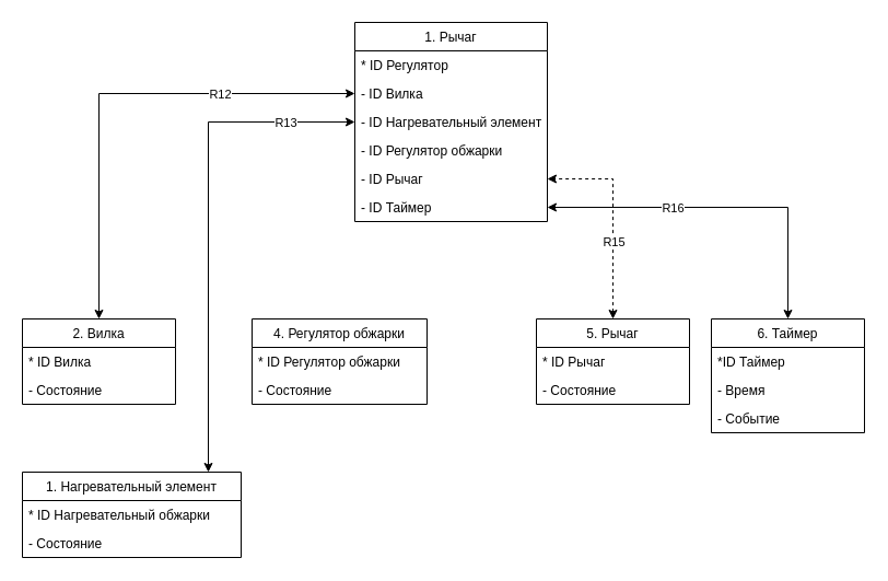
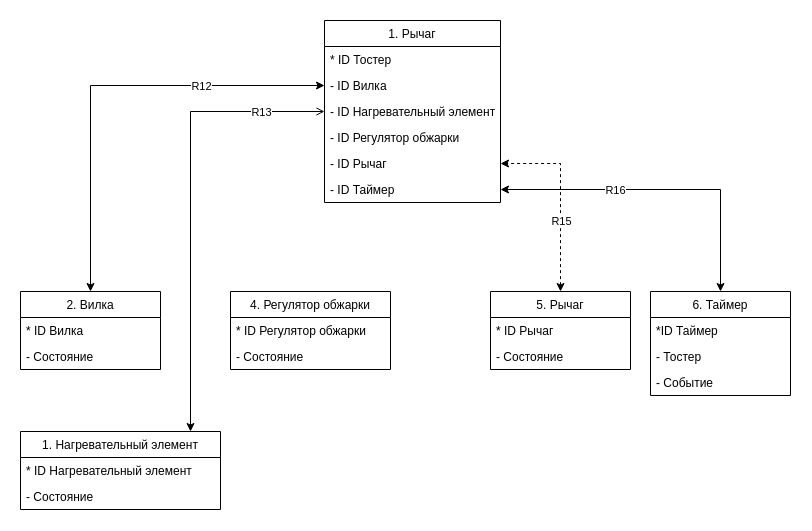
- <mxCell id="3" value="* ID Регулятор" style="text;strokeColor=none;fillColor=none;align=left;verticalAlign=top;spacingLeft=4;spacingRight=4;overflow=hidden;rotatable=0;points=[[0,0.5],[1,0.5]];portConstraint=eastwest;" parent="2" vertex="1"><mxGeometry y="26" width="176" height="26" as="geometry" /></mxCell>
+ <mxCell id="3" value="* ID Тостер" style="text;strokeColor=none;fillColor=none;align=left;verticalAlign=top;spacingLeft=4;spacingRight=4;overflow=hidden;rotatable=0;points=[[0,0.5],[1,0.5]];portConstraint=eastwest;" parent="2" vertex="1"><mxGeometry y="26" width="176" height="26" as="geometry" /></mxCell>
- <mxCell id="14" style="edgeStyle=orthogonalEdgeStyle;rounded=0;orthogonalLoop=1;jettySize=auto;html=1;entryX=0;entryY=0.5;entryDx=0;entryDy=0;startArrow=classic;startFill=1;" parent="1" source="16" target="5" edge="1"><mxGeometry relative="1" as="geometry"><Array as="points"><mxPoint x="190" y="111" /></Array></mxGeometry></mxCell>
+ <mxCell id="14" style="edgeStyle=orthogonalEdgeStyle;rounded=0;orthogonalLoop=1;jettySize=auto;html=1;entryX=0;entryY=0.5;entryDx=0;entryDy=0;startArrow=classic;startFill=1;endArrow=open;" parent="1" source="16" target="5" edge="1"><mxGeometry relative="1" as="geometry"><Array as="points"><mxPoint x="190" y="111" /></Array></mxGeometry></mxCell>
- <mxCell id="28" value="- Время" style="text;strokeColor=none;fillColor=none;align=left;verticalAlign=top;spacingLeft=4;spacingRight=4;overflow=hidden;rotatable=0;points=[[0,0.5],[1,0.5]];portConstraint=eastwest;" parent="26" vertex="1"><mxGeometry y="52" width="140" height="26" as="geometry" /></mxCell>
+ <mxCell id="28" value="- Тостер" style="text;strokeColor=none;fillColor=none;align=left;verticalAlign=top;spacingLeft=4;spacingRight=4;overflow=hidden;rotatable=0;points=[[0,0.5],[1,0.5]];portConstraint=eastwest;" parent="26" vertex="1"><mxGeometry y="52" width="140" height="26" as="geometry" /></mxCell>
- <mxCell id="17" value="* ID Нагревательный обжарки" style="text;strokeColor=none;fillColor=none;align=left;verticalAlign=top;spacingLeft=4;spacingRight=4;overflow=hidden;rotatable=0;points=[[0,0.5],[1,0.5]];portConstraint=eastwest;" parent="16" vertex="1"><mxGeometry y="26" width="200" height="26" as="geometry" /></mxCell>
+ <mxCell id="17" value="* ID Нагревательный элемент" style="text;strokeColor=none;fillColor=none;align=left;verticalAlign=top;spacingLeft=4;spacingRight=4;overflow=hidden;rotatable=0;points=[[0,0.5],[1,0.5]];portConstraint=eastwest;" parent="16" vertex="1"><mxGeometry y="26" width="200" height="26" as="geometry" /></mxCell>
